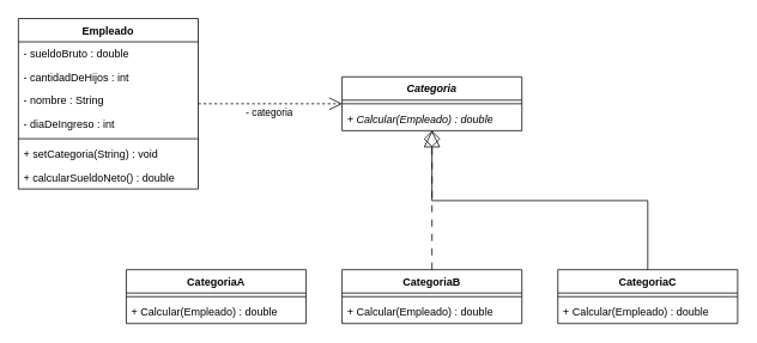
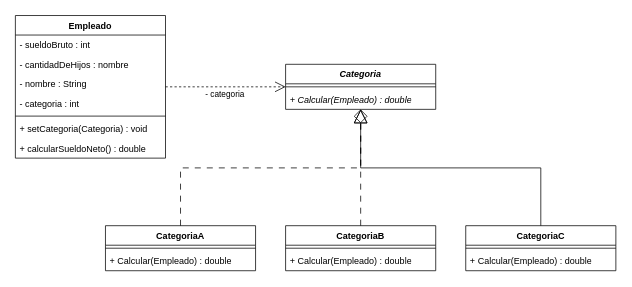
- <mxCell id="3" value="- sueldoBruto : double" style="text;strokeColor=none;fillColor=none;align=left;verticalAlign=top;spacingLeft=4;spacingRight=4;overflow=hidden;rotatable=0;points=[[0,0.5],[1,0.5]];portConstraint=eastwest;" vertex="1" parent="2"><mxGeometry y="26" width="200" height="26" as="geometry" /></mxCell>
+ <mxCell id="3" value="- sueldoBruto : int" style="text;strokeColor=none;fillColor=none;align=left;verticalAlign=top;spacingLeft=4;spacingRight=4;overflow=hidden;rotatable=0;points=[[0,0.5],[1,0.5]];portConstraint=eastwest;" vertex="1" parent="2"><mxGeometry y="26" width="200" height="26" as="geometry" /></mxCell>
- <mxCell id="4" value="- cantidadDeHijos : int" style="text;strokeColor=none;fillColor=none;align=left;verticalAlign=top;spacingLeft=4;spacingRight=4;overflow=hidden;rotatable=0;points=[[0,0.5],[1,0.5]];portConstraint=eastwest;" vertex="1" parent="2"><mxGeometry y="52" width="200" height="26" as="geometry" /></mxCell>
+ <mxCell id="4" value="- cantidadDeHijos : nombre" style="text;strokeColor=none;fillColor=none;align=left;verticalAlign=top;spacingLeft=4;spacingRight=4;overflow=hidden;rotatable=0;points=[[0,0.5],[1,0.5]];portConstraint=eastwest;" vertex="1" parent="2"><mxGeometry y="52" width="200" height="26" as="geometry" /></mxCell>
- <mxCell id="6" value="- diaDeIngreso : int" style="text;strokeColor=none;fillColor=none;align=left;verticalAlign=top;spacingLeft=4;spacingRight=4;overflow=hidden;rotatable=0;points=[[0,0.5],[1,0.5]];portConstraint=eastwest;" vertex="1" parent="2"><mxGeometry y="104" width="200" height="26" as="geometry" /></mxCell>
+ <mxCell id="6" value="- categoria : int" style="text;strokeColor=none;fillColor=none;align=left;verticalAlign=top;spacingLeft=4;spacingRight=4;overflow=hidden;rotatable=0;points=[[0,0.5],[1,0.5]];portConstraint=eastwest;" vertex="1" parent="2"><mxGeometry y="104" width="200" height="26" as="geometry" /></mxCell>
- <mxCell id="8" value="+ setCategoria(String) : void" style="text;strokeColor=none;fillColor=none;align=left;verticalAlign=top;spacingLeft=4;spacingRight=4;overflow=hidden;rotatable=0;points=[[0,0.5],[1,0.5]];portConstraint=eastwest;" vertex="1" parent="2"><mxGeometry y="138" width="200" height="26" as="geometry" /></mxCell>
+ <mxCell id="8" value="+ setCategoria(Categoria) : void" style="text;strokeColor=none;fillColor=none;align=left;verticalAlign=top;spacingLeft=4;spacingRight=4;overflow=hidden;rotatable=0;points=[[0,0.5],[1,0.5]];portConstraint=eastwest;" vertex="1" parent="2"><mxGeometry y="138" width="200" height="26" as="geometry" /></mxCell>
+ <mxCell id="22" value="" style="endArrow=block;endSize=16;endFill=0;html=1;rounded=0;edgeStyle=elbowEdgeStyle;elbow=vertical;dashed=1;dashPattern=8 8;" edge="1" parent="1" source="13" target="10"><mxGeometry width="160" relative="1" as="geometry"><mxPoint x="300" y="240" as="sourcePoint" /><mxPoint x="460" y="240" as="targetPoint" /></mxGeometry></mxCell>
